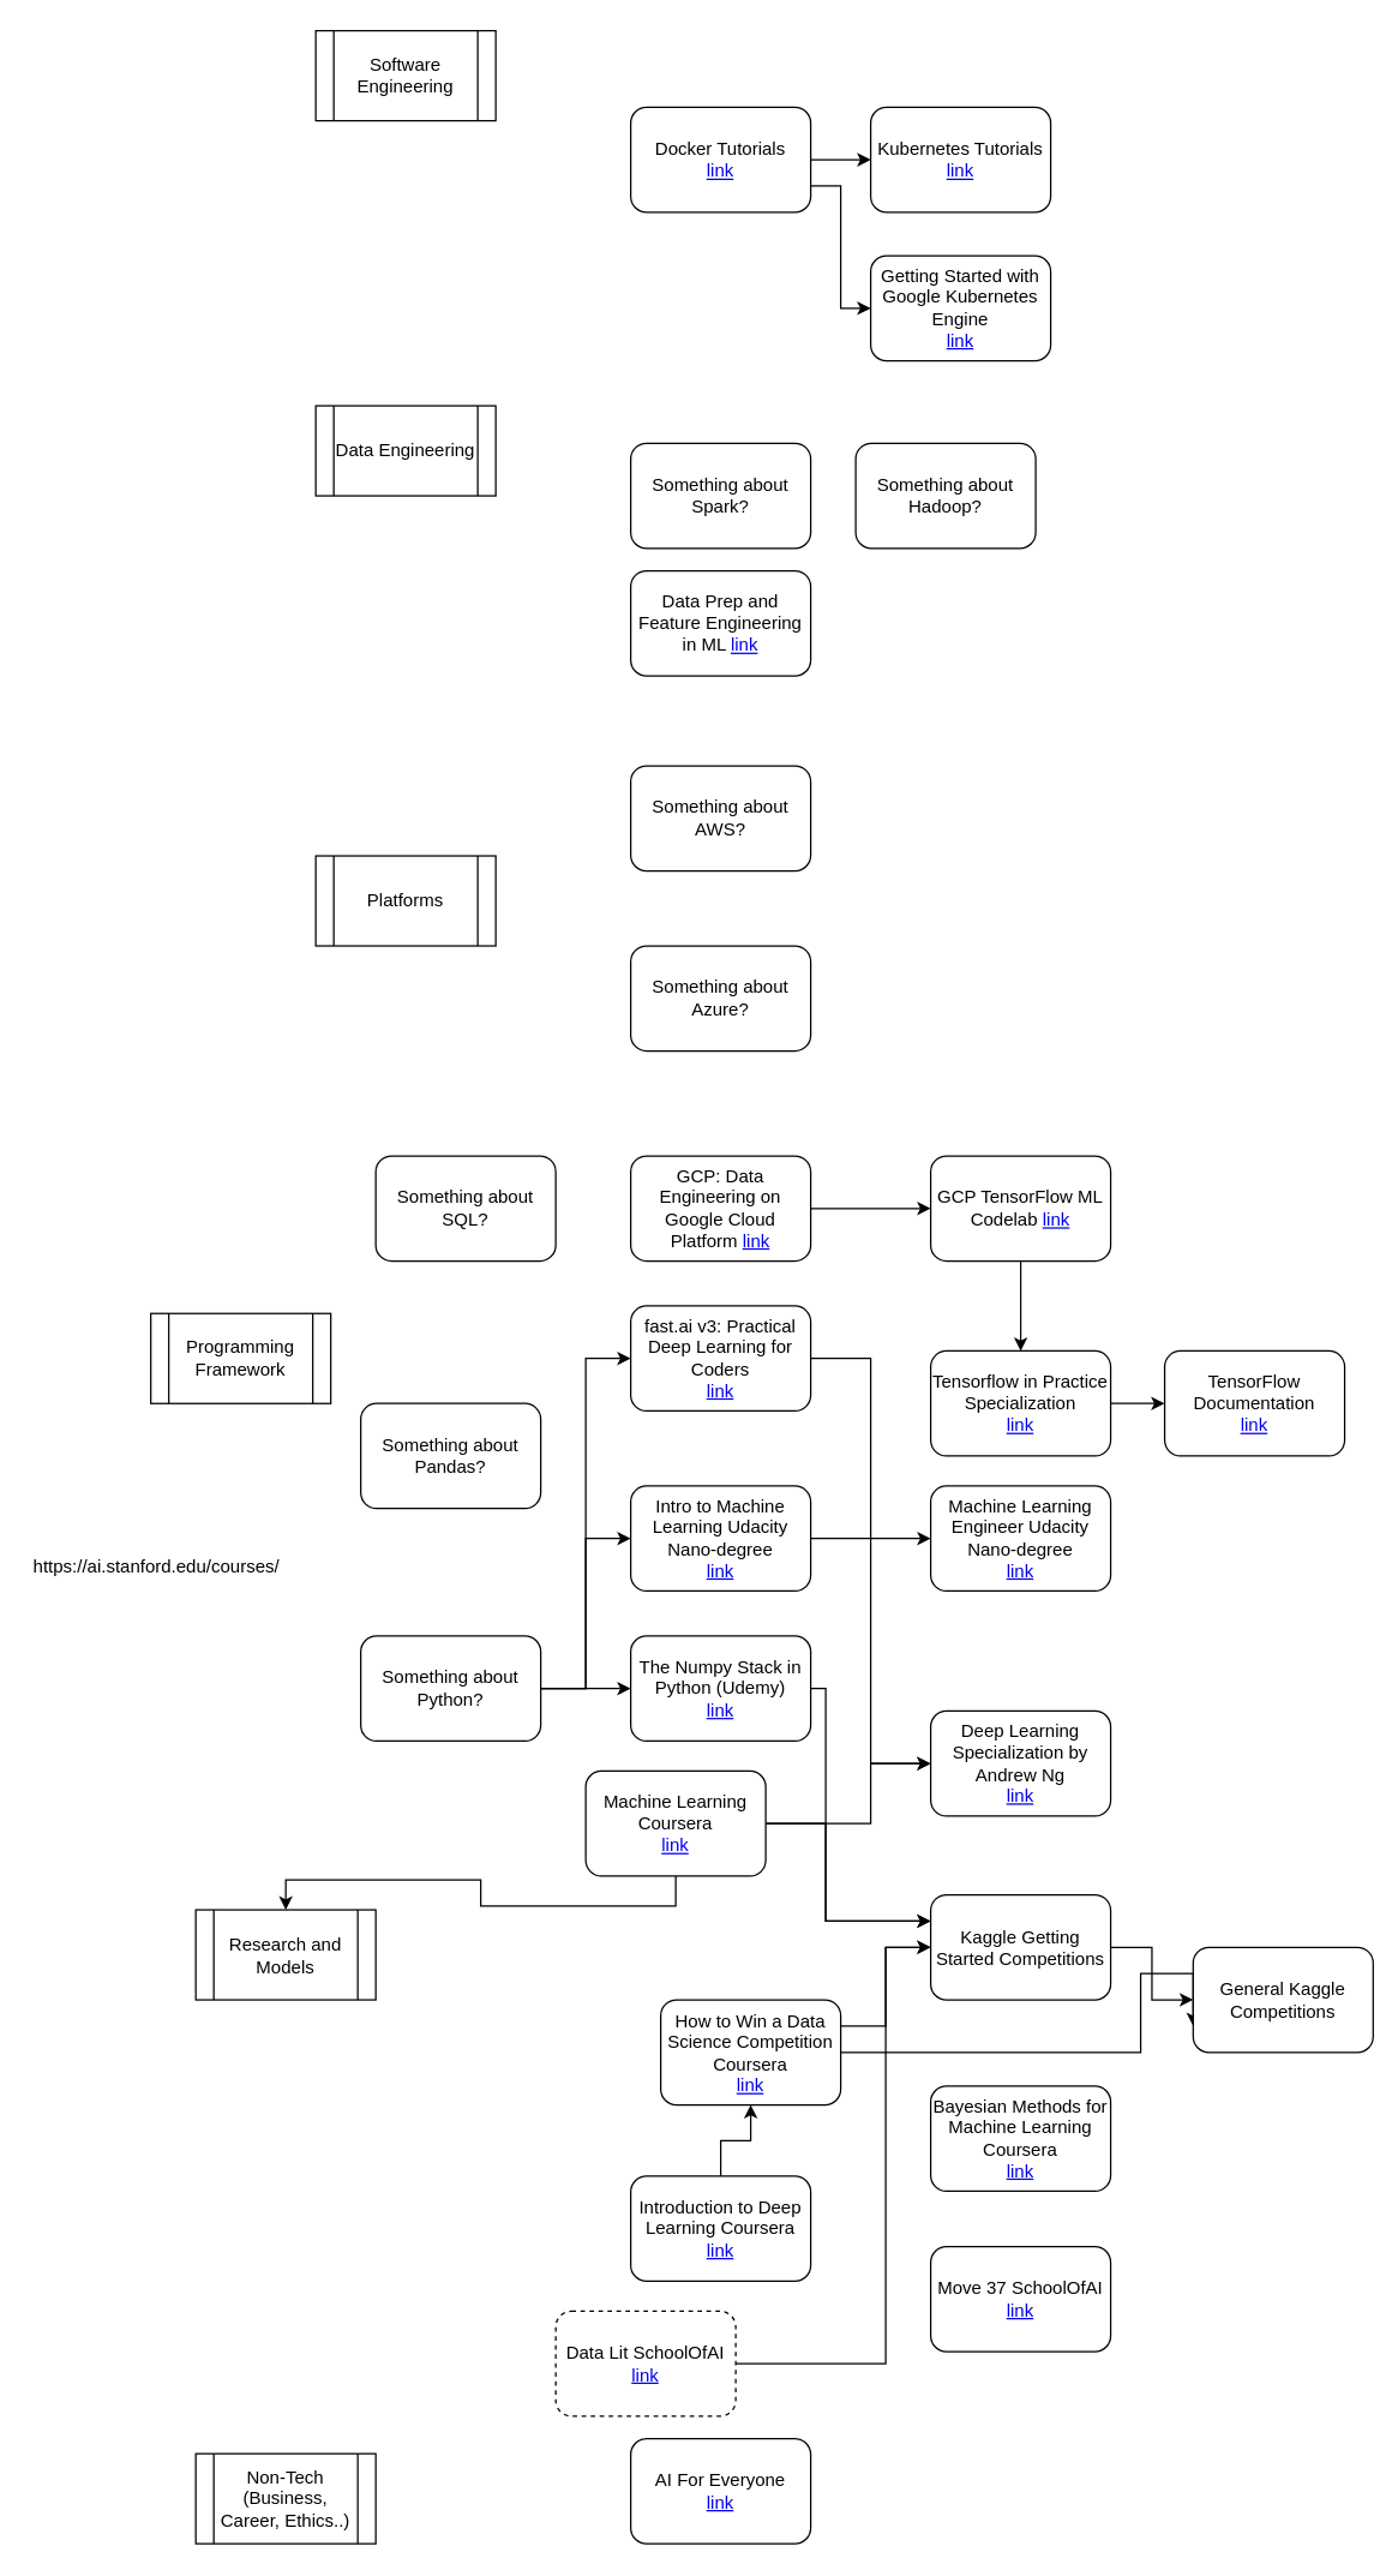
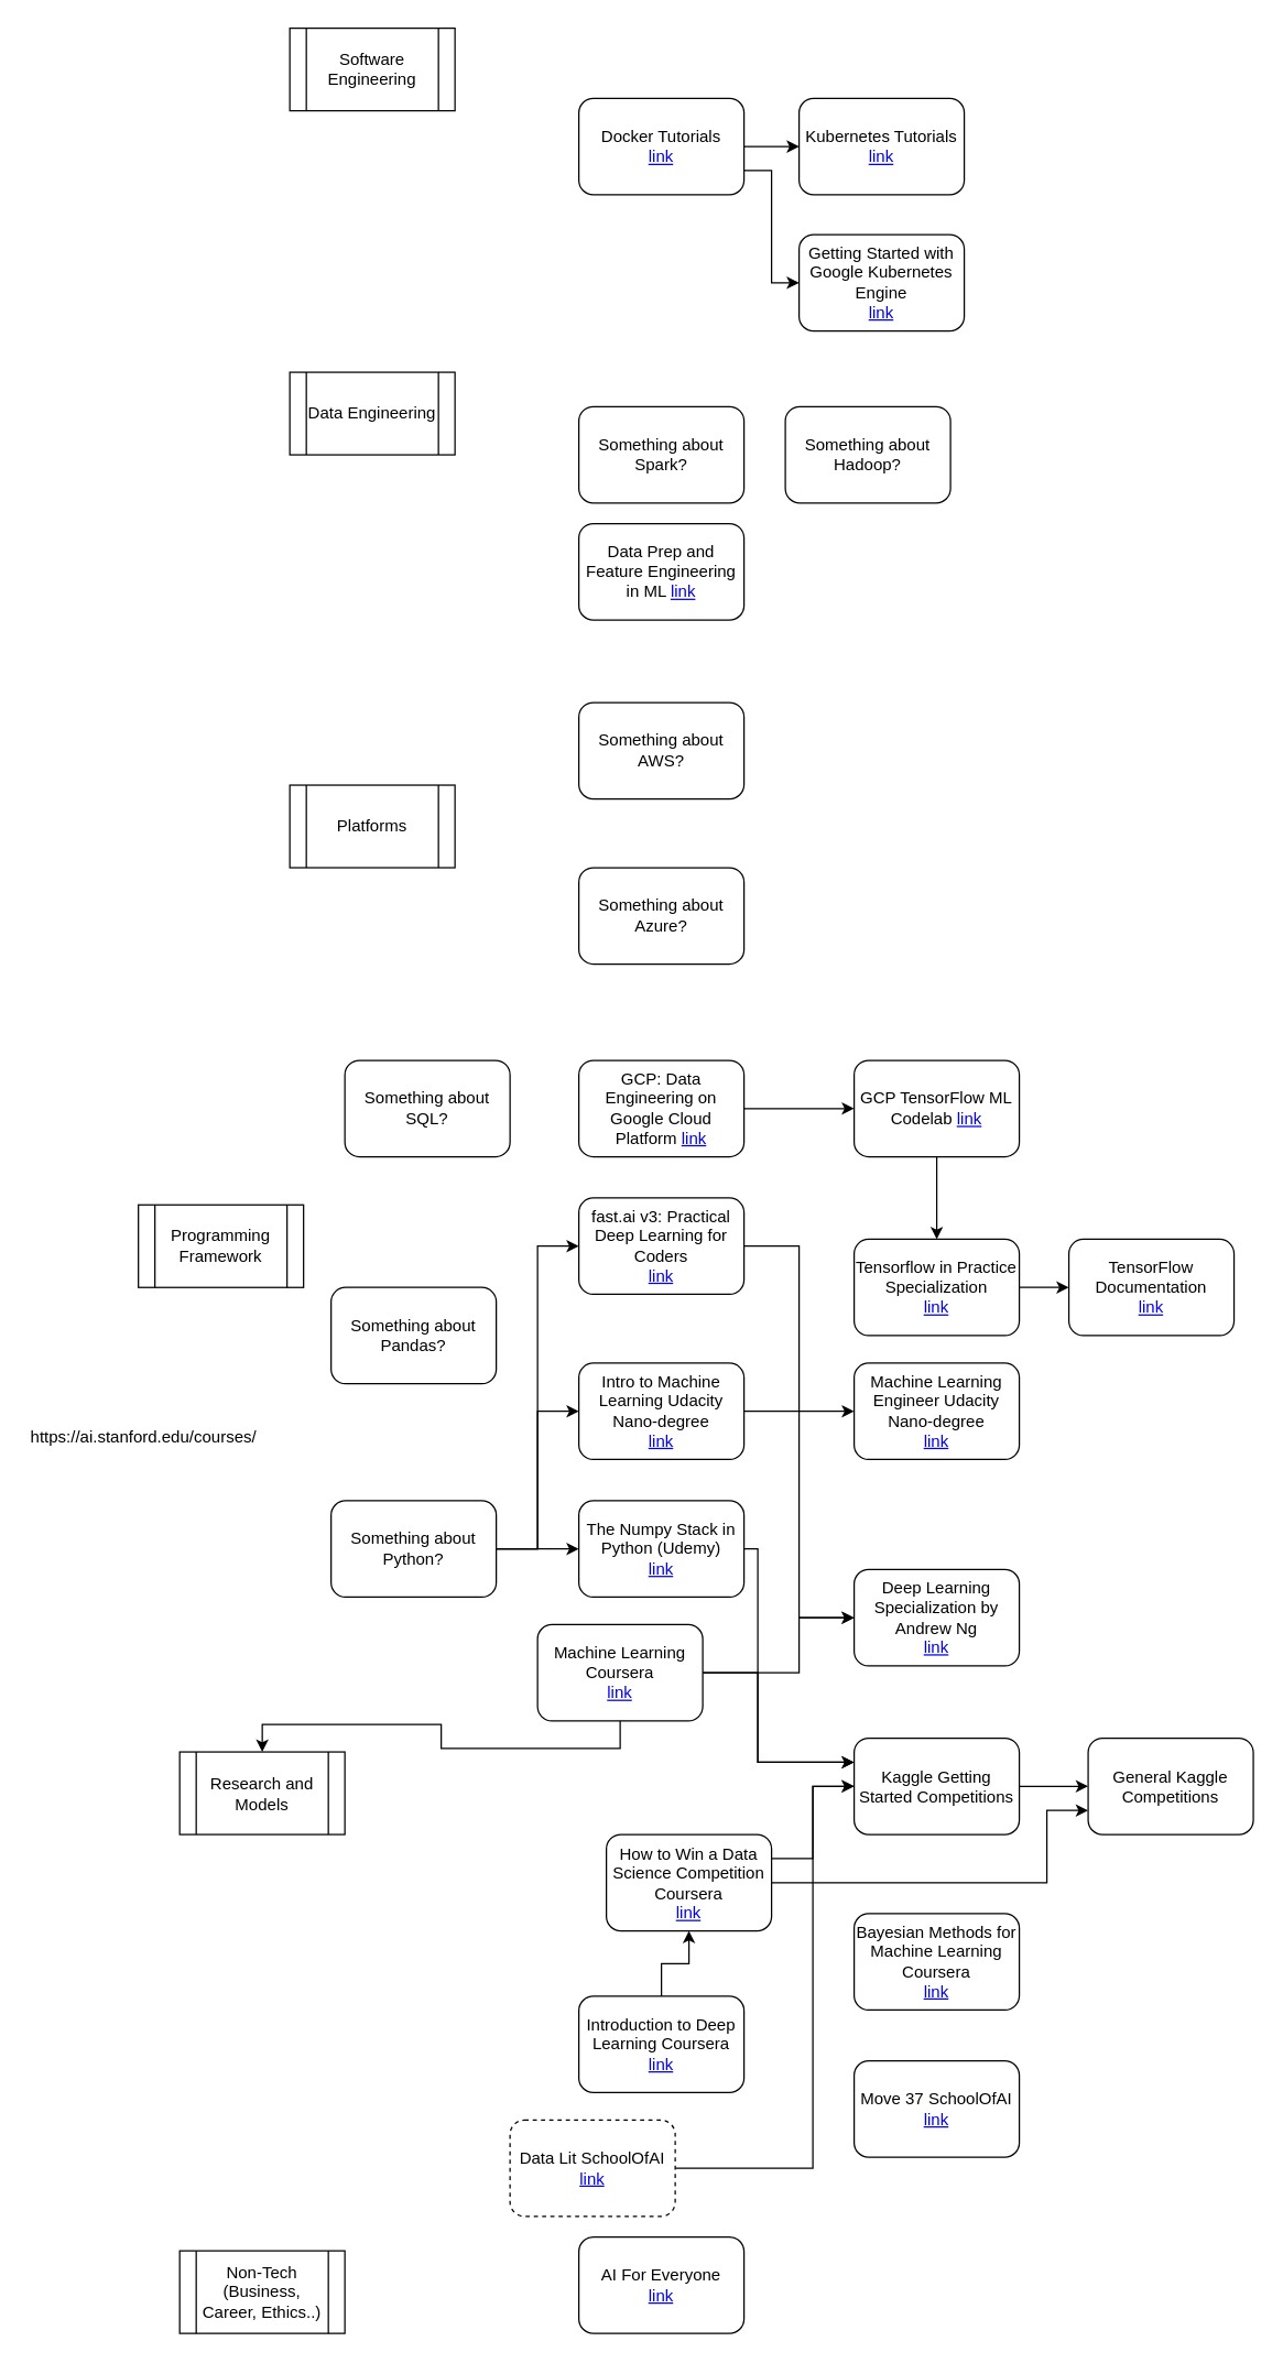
- <mxCell id="28" value="General Kaggle Competitions&lt;br&gt;" style="rounded=1;whiteSpace=wrap;html=1;" parent="1" vertex="1"><mxGeometry x="795" y="1297.5" width="120" height="70" as="geometry" /></mxCell>
+ <mxCell id="28" value="General Kaggle Competitions&lt;br&gt;" style="rounded=1;whiteSpace=wrap;html=1;" parent="1" vertex="1"><mxGeometry x="790" y="1262.5" width="120" height="70" as="geometry" /></mxCell>
